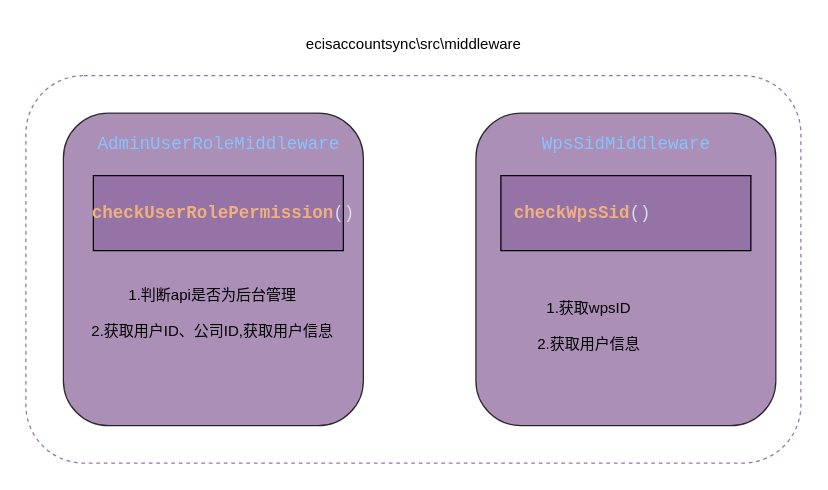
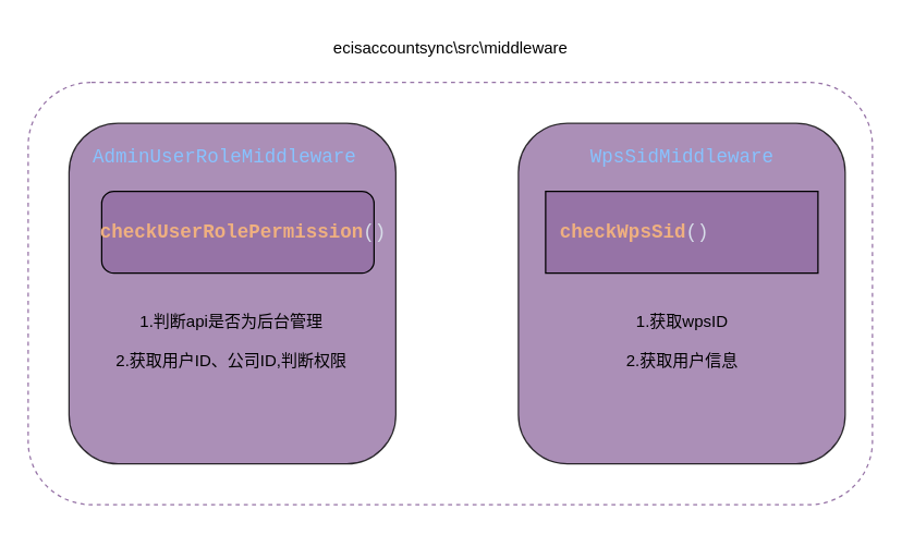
- <mxCell id="8" value="&lt;div style=&quot;color: rgb(216, 222, 233); font-family: Consolas, &amp;quot;Courier New&amp;quot;, monospace; font-size: 14px; line-height: 19px; white-space-collapse: preserve;&quot;&gt;&lt;span style=&quot;color: rgb(135, 195, 255);&quot;&gt;AdminUserRoleMiddleware&lt;/span&gt;&lt;/div&gt;" style="text;html=1;align=center;verticalAlign=middle;resizable=0;points=[];autosize=1;strokeColor=none;fillColor=none;" vertex="1" parent="2"><mxGeometry x="54" y="80" width="200" height="30" as="geometry" /></mxCell>
+ <mxCell id="8" value="&lt;div style=&quot;color: rgb(216, 222, 233); font-family: Consolas, &amp;quot;Courier New&amp;quot;, monospace; font-size: 14px; line-height: 19px; white-space-collapse: preserve;&quot;&gt;&lt;span style=&quot;color: rgb(135, 195, 255);&quot;&gt;AdminUserRoleMiddleware&lt;/span&gt;&lt;/div&gt;" style="text;html=1;align=center;verticalAlign=middle;resizable=0;points=[];autosize=1;strokeColor=none;fillColor=none;" vertex="1" parent="2"><mxGeometry x="44" y="80" width="200" height="30" as="geometry" /></mxCell>
- <mxCell id="6" value="&lt;div style=&quot;color: rgb(216, 222, 233); font-family: Consolas, &amp;quot;Courier New&amp;quot;, monospace; font-size: 14px; line-height: 19px; white-space: pre;&quot;&gt;&lt;span&gt;&amp;nbsp;&lt;span style=&quot;color: rgb(239, 176, 128); font-weight: bold;&quot;&gt;checkUserRolePermission&lt;/span&gt;()&lt;/span&gt;&lt;/div&gt;" style="rounded=0;whiteSpace=wrap;html=1;fillColor=#9673A6;" vertex="1" parent="2"><mxGeometry x="54" y="120" width="200" height="60" as="geometry" /></mxCell>
+ <mxCell id="6" value="&lt;div style=&quot;color: rgb(216, 222, 233); font-family: Consolas, &amp;quot;Courier New&amp;quot;, monospace; font-size: 14px; line-height: 19px; white-space: pre;&quot;&gt;&lt;span&gt;&amp;nbsp;&lt;span style=&quot;color: rgb(239, 176, 128); font-weight: bold;&quot;&gt;checkUserRolePermission&lt;/span&gt;()&lt;/span&gt;&lt;/div&gt;" style="whiteSpace=wrap;html=1;fillColor=#9673A6;rounded=1;" vertex="1" parent="2"><mxGeometry x="54" y="120" width="200" height="60" as="geometry" /></mxCell>
- <mxCell id="12" value="1.判断api是否为后台管理&lt;div&gt;&lt;br&gt;&lt;div&gt;2.获取用户ID、公司ID,获取用户信息&lt;/div&gt;&lt;/div&gt;" style="text;html=1;align=center;verticalAlign=middle;resizable=0;points=[];autosize=1;strokeColor=none;fillColor=none;" vertex="1" parent="2"><mxGeometry x="54" y="200" width="190" height="60" as="geometry" /></mxCell>
+ <mxCell id="12" value="1.判断api是否为后台管理&lt;div&gt;&lt;br&gt;&lt;div&gt;2.获取用户ID、公司ID,判断权限&lt;/div&gt;&lt;/div&gt;" style="text;html=1;align=center;verticalAlign=middle;resizable=0;points=[];autosize=1;strokeColor=none;fillColor=none;" vertex="1" parent="2"><mxGeometry x="54" y="200" width="190" height="60" as="geometry" /></mxCell>
- <mxCell id="11" value="1.获取wpsID&lt;div&gt;&lt;br&gt;&lt;div&gt;2.获取用户信息&lt;/div&gt;&lt;/div&gt;" style="text;html=1;align=center;verticalAlign=middle;resizable=0;points=[];autosize=1;strokeColor=none;fillColor=none;" vertex="1" parent="2"><mxGeometry x="395" y="210" width="110" height="60" as="geometry" /></mxCell>
+ <mxCell id="11" value="1.获取wpsID&lt;div&gt;&lt;br&gt;&lt;div&gt;2.获取用户信息&lt;/div&gt;&lt;/div&gt;" style="text;html=1;align=center;verticalAlign=middle;resizable=0;points=[];autosize=1;strokeColor=none;fillColor=none;" vertex="1" parent="2"><mxGeometry x="425" y="200" width="110" height="60" as="geometry" /></mxCell>
